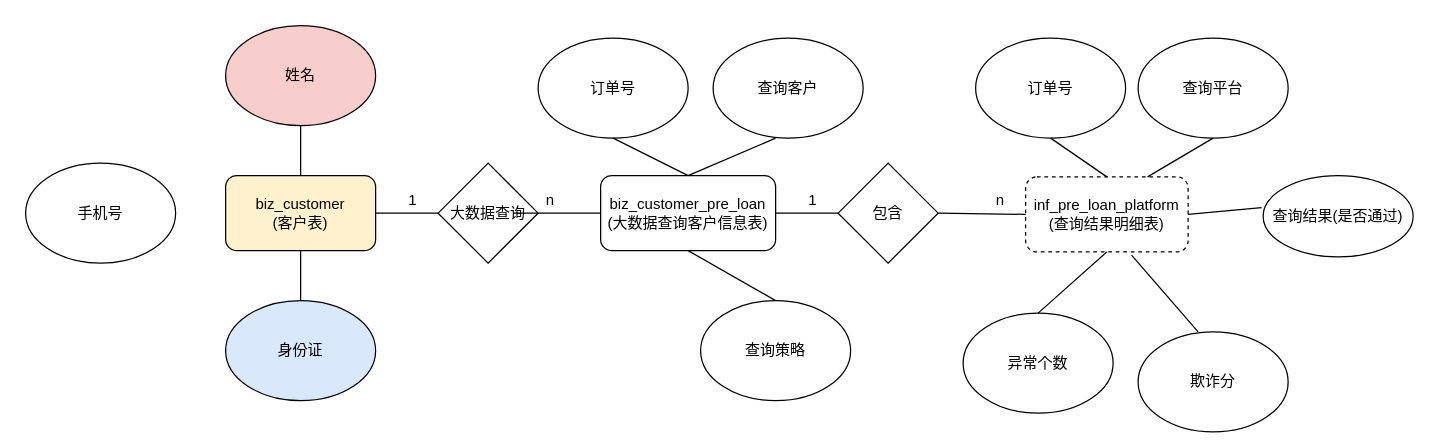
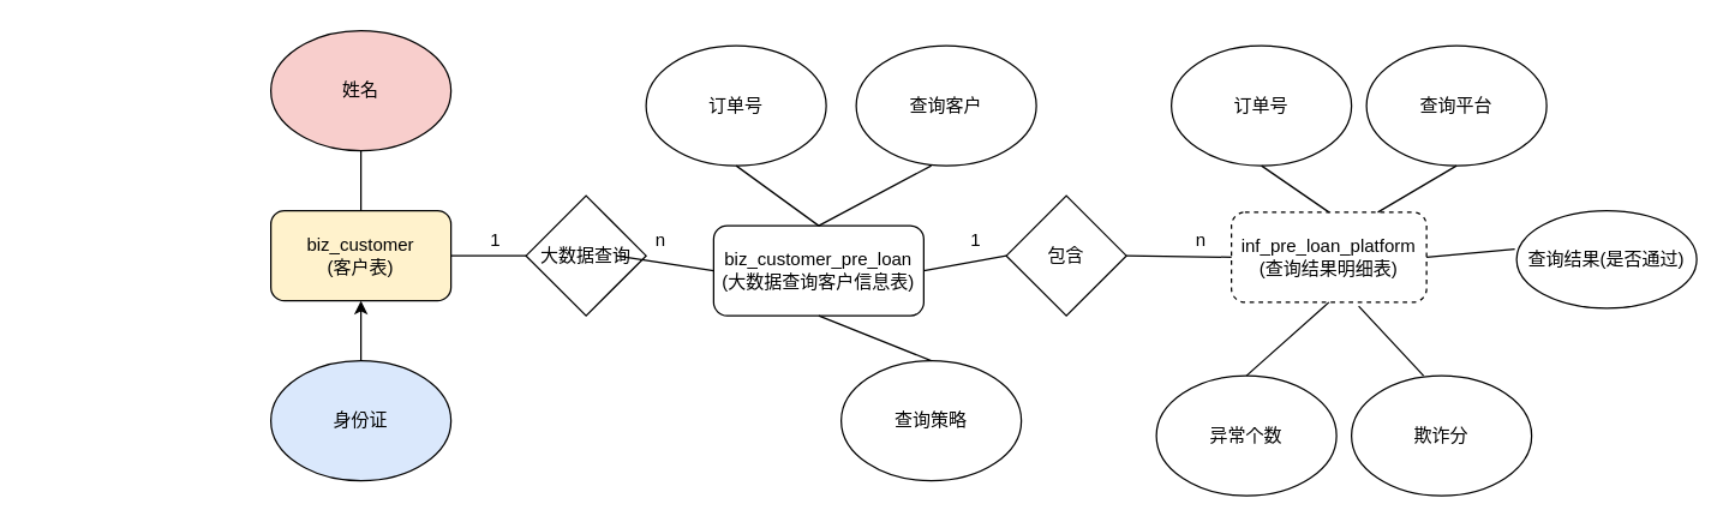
- <mxCell id="3" value="手机号" style="ellipse;whiteSpace=wrap;html=1;" vertex="1" parent="1"><mxGeometry x="20" y="130" width="120" height="80" as="geometry" /></mxCell>
- <mxCell id="6" value="biz_customer_pre_loan&lt;br&gt;(大数据查询客户信息表)" style="rounded=1;whiteSpace=wrap;html=1;fillColor=none;" vertex="1" parent="1"><mxGeometry x="480" y="140" width="140" height="60" as="geometry" /></mxCell>
+ <mxCell id="6" value="biz_customer_pre_loan&lt;br&gt;(大数据查询客户信息表)" style="rounded=1;whiteSpace=wrap;html=1;fillColor=none;" vertex="1" parent="1"><mxGeometry x="475" y="150" width="140" height="60" as="geometry" /></mxCell>
- <mxCell id="9" value="" style="endArrow=none;html=1;entryX=0.5;entryY=1;entryDx=0;entryDy=0;exitX=0.5;exitY=0;exitDx=0;exitDy=0;" edge="1" parent="1" source="5" target="2"><mxGeometry width="50" height="50" relative="1" as="geometry"><mxPoint x="220" y="250" as="sourcePoint" /><mxPoint x="270" y="200" as="targetPoint" /></mxGeometry></mxCell>
+ <mxCell id="9" value="" style="endArrow=classic;html=1;entryX=0.5;entryY=1;entryDx=0;entryDy=0;exitX=0.5;exitY=0;exitDx=0;exitDy=0;" edge="1" parent="1" source="5" target="2"><mxGeometry width="50" height="50" relative="1" as="geometry"><mxPoint x="220" y="250" as="sourcePoint" /><mxPoint x="270" y="200" as="targetPoint" /></mxGeometry></mxCell>
- <mxCell id="28" value="欺诈分" style="ellipse;whiteSpace=wrap;html=1;fillColor=none;" vertex="1" parent="1"><mxGeometry x="910" y="265" width="120" height="80" as="geometry" /></mxCell>
+ <mxCell id="28" value="欺诈分" style="ellipse;whiteSpace=wrap;html=1;fillColor=none;" vertex="1" parent="1"><mxGeometry x="900" y="250" width="120" height="80" as="geometry" /></mxCell>
